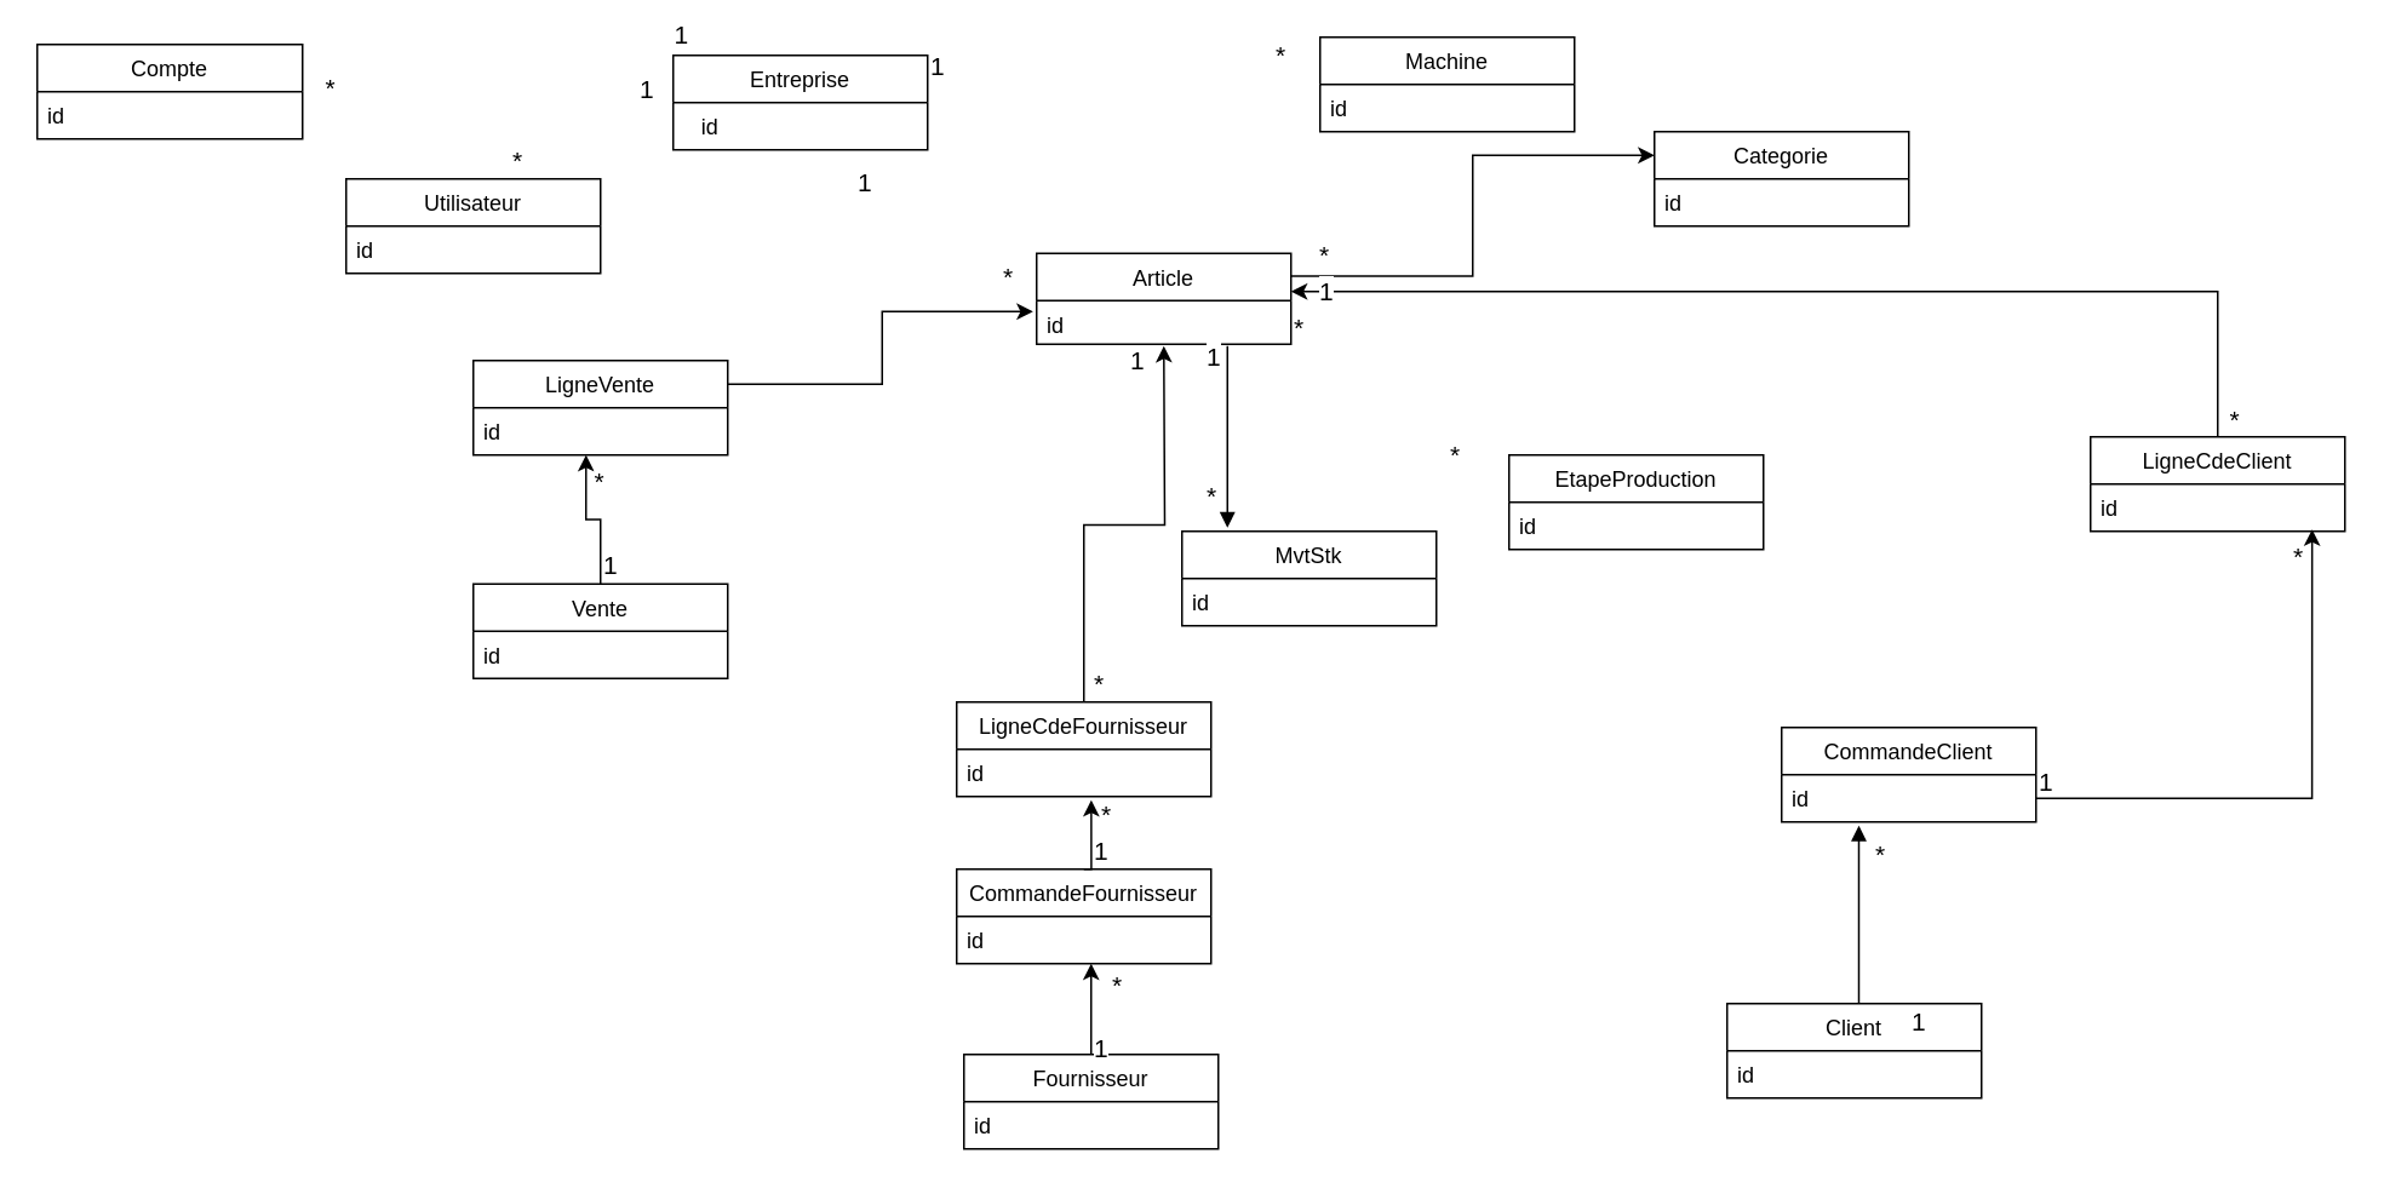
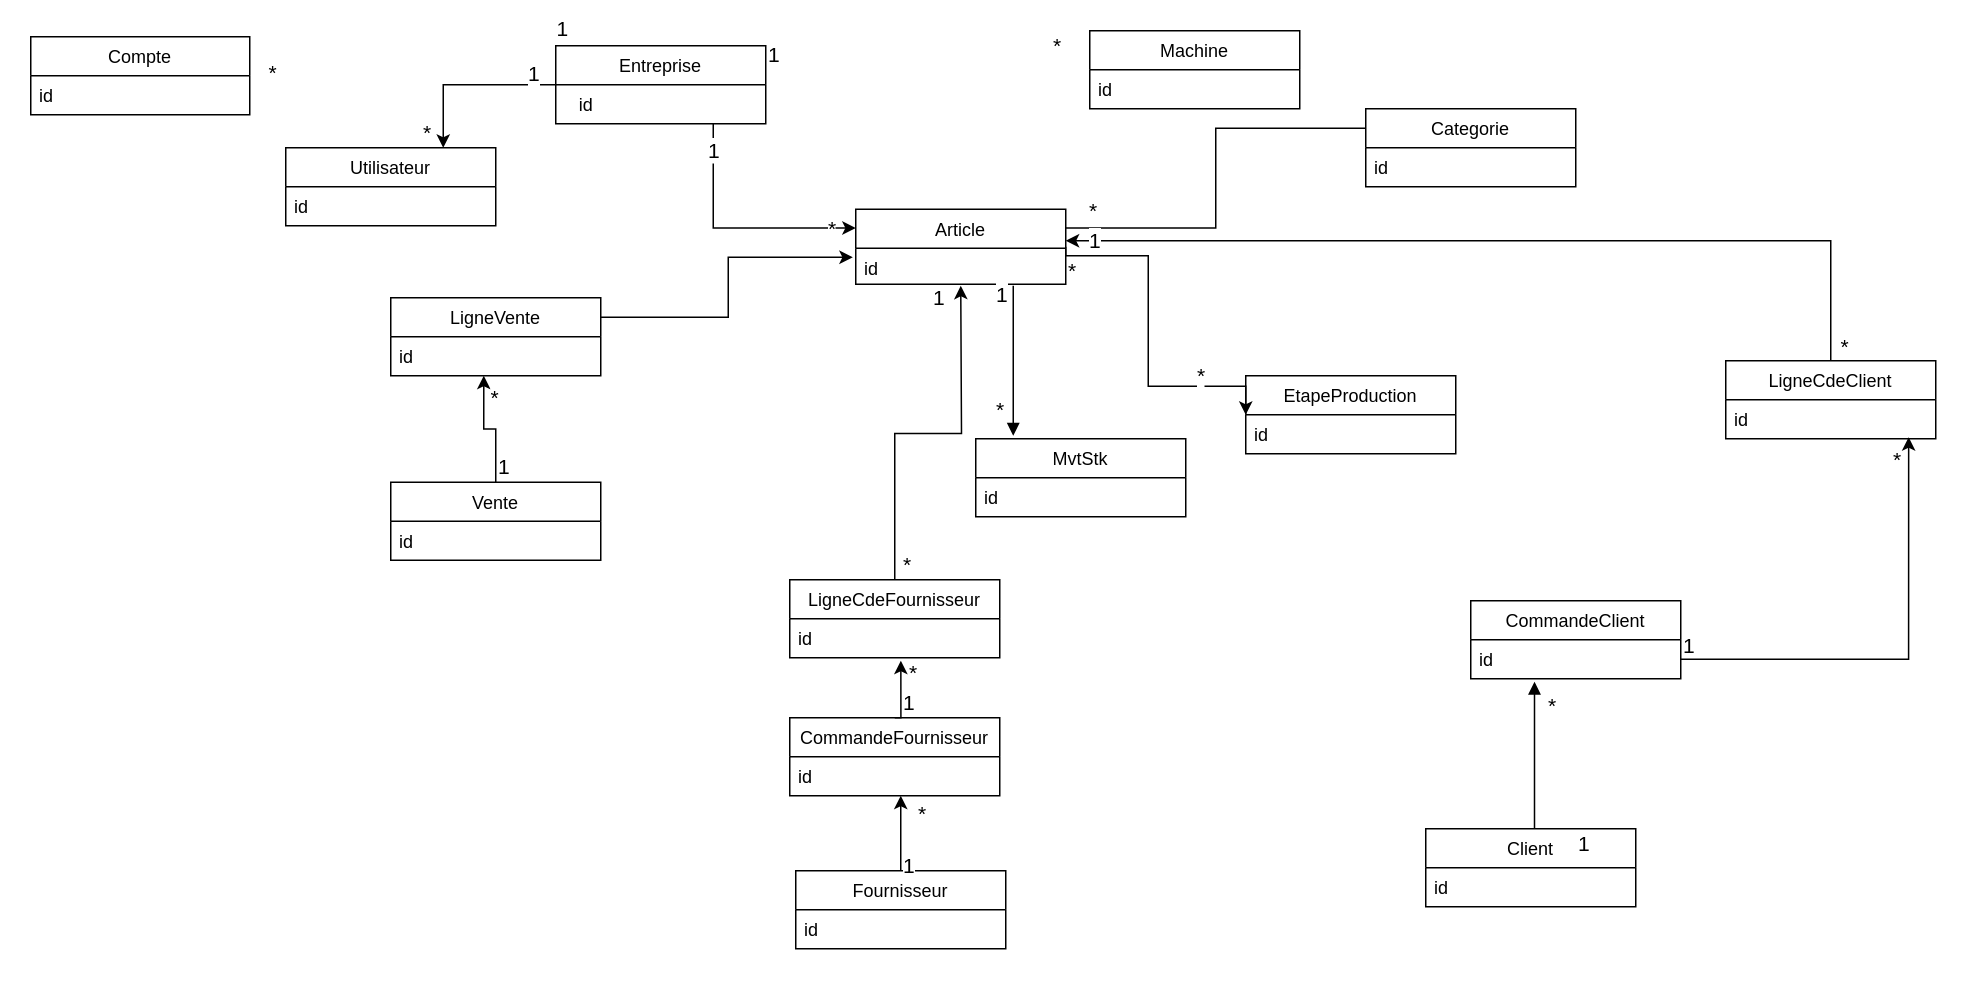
+ <mxCell id="3" style="edgeStyle=orthogonalEdgeStyle;rounded=0;orthogonalLoop=1;jettySize=auto;html=1;exitX=0;exitY=0.5;exitDx=0;exitDy=0;entryX=0.75;entryY=0;entryDx=0;entryDy=0;fontSize=14;" edge="1" parent="1" source="4" target="5"><mxGeometry relative="1" as="geometry" /></mxCell>
- <mxCell id="14" style="edgeStyle=orthogonalEdgeStyle;rounded=0;orthogonalLoop=1;jettySize=auto;html=1;exitX=1;exitY=0.25;exitDx=0;exitDy=0;entryX=0;entryY=0.25;entryDx=0;entryDy=0;" edge="1" parent="1" source="16" target="18"><mxGeometry relative="1" as="geometry" /></mxCell>
+ <mxCell id="14" style="edgeStyle=orthogonalEdgeStyle;rounded=0;orthogonalLoop=1;jettySize=auto;html=1;exitX=1;exitY=0.25;exitDx=0;exitDy=0;entryX=0;entryY=0.25;entryDx=0;entryDy=0;endArrow=none;" edge="1" parent="1" source="16" target="18"><mxGeometry relative="1" as="geometry" /></mxCell>
+ <mxCell id="2" style="edgeStyle=orthogonalEdgeStyle;rounded=0;orthogonalLoop=1;jettySize=auto;html=1;exitX=0.75;exitY=1;exitDx=0;exitDy=0;entryX=0;entryY=0.25;entryDx=0;entryDy=0;fontSize=14;" edge="1" parent="1" source="4" target="16"><mxGeometry relative="1" as="geometry" /></mxCell>
+ <mxCell id="13" style="edgeStyle=orthogonalEdgeStyle;rounded=0;orthogonalLoop=1;jettySize=auto;html=1;exitX=1;exitY=0.5;exitDx=0;exitDy=0;entryX=0;entryY=0.5;entryDx=0;entryDy=0;" edge="1" parent="1" source="16" target="9"><mxGeometry relative="1" as="geometry"><Array as="points"><mxPoint x="710" y="170" /><mxPoint x="765" y="170" /><mxPoint x="765" y="257" /></Array></mxGeometry></mxCell>
